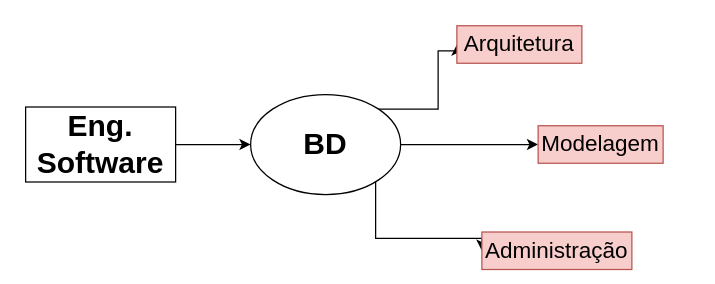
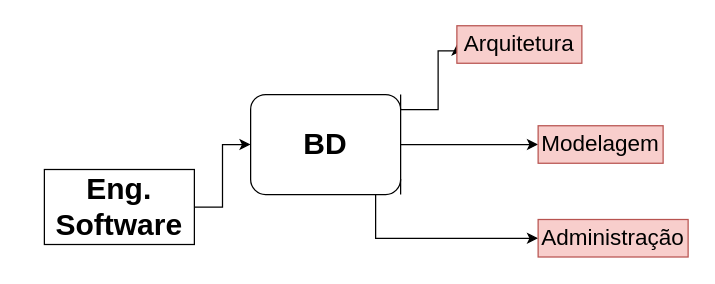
- <mxCell id="3" value="&lt;h1&gt;Eng. Software&lt;/h1&gt;" style="rounded=0;whiteSpace=wrap;html=1;" vertex="1" parent="1"><mxGeometry x="20" y="85" width="120" height="60" as="geometry" /></mxCell>
+ <mxCell id="3" value="&lt;h1&gt;Eng. Software&lt;/h1&gt;" style="rounded=0;whiteSpace=wrap;html=1;" vertex="1" parent="1"><mxGeometry x="35" y="135" width="120" height="60" as="geometry" /></mxCell>
- <mxCell id="7" value="&lt;h1&gt;BD&lt;/h1&gt;" style="ellipse;whiteSpace=wrap;html=1;" vertex="1" parent="1"><mxGeometry x="200" y="75" width="120" height="80" as="geometry" /></mxCell>
+ <mxCell id="7" value="&lt;h1&gt;BD&lt;/h1&gt;" style="whiteSpace=wrap;html=1;rounded=1;" vertex="1" parent="1"><mxGeometry x="200" y="75" width="120" height="80" as="geometry" /></mxCell>
- <mxCell id="10" value="&lt;font style=&quot;font-size: 18px;&quot;&gt;Administração&lt;/font&gt;" style="text;html=1;strokeColor=#b85450;fillColor=#f8cecc;align=center;verticalAlign=middle;whiteSpace=wrap;rounded=0;" vertex="1" parent="1"><mxGeometry x="385" y="185" width="120" height="30" as="geometry" /></mxCell>
+ <mxCell id="10" value="&lt;font style=&quot;font-size: 18px;&quot;&gt;Administração&lt;/font&gt;" style="text;html=1;strokeColor=#b85450;fillColor=#f8cecc;align=center;verticalAlign=middle;whiteSpace=wrap;rounded=0;" vertex="1" parent="1"><mxGeometry x="430" y="175" width="120" height="30" as="geometry" /></mxCell>
